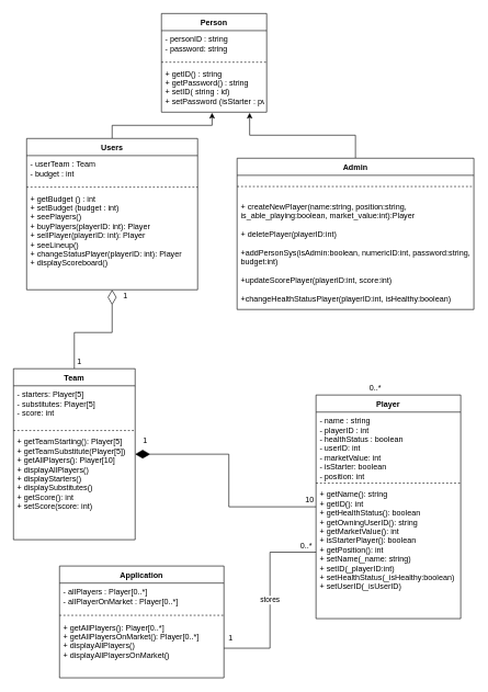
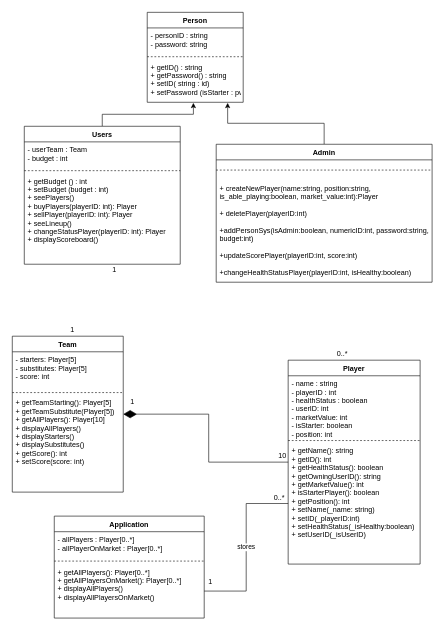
- <mxCell id="24" style="edgeStyle=orthogonalEdgeStyle;rounded=0;orthogonalLoop=1;jettySize=auto;html=1;endArrow=diamondThin;endFill=0;strokeWidth=1;endSize=20;" edge="1" parent="1" source="25" target="7"><mxGeometry relative="1" as="geometry" /></mxCell>
